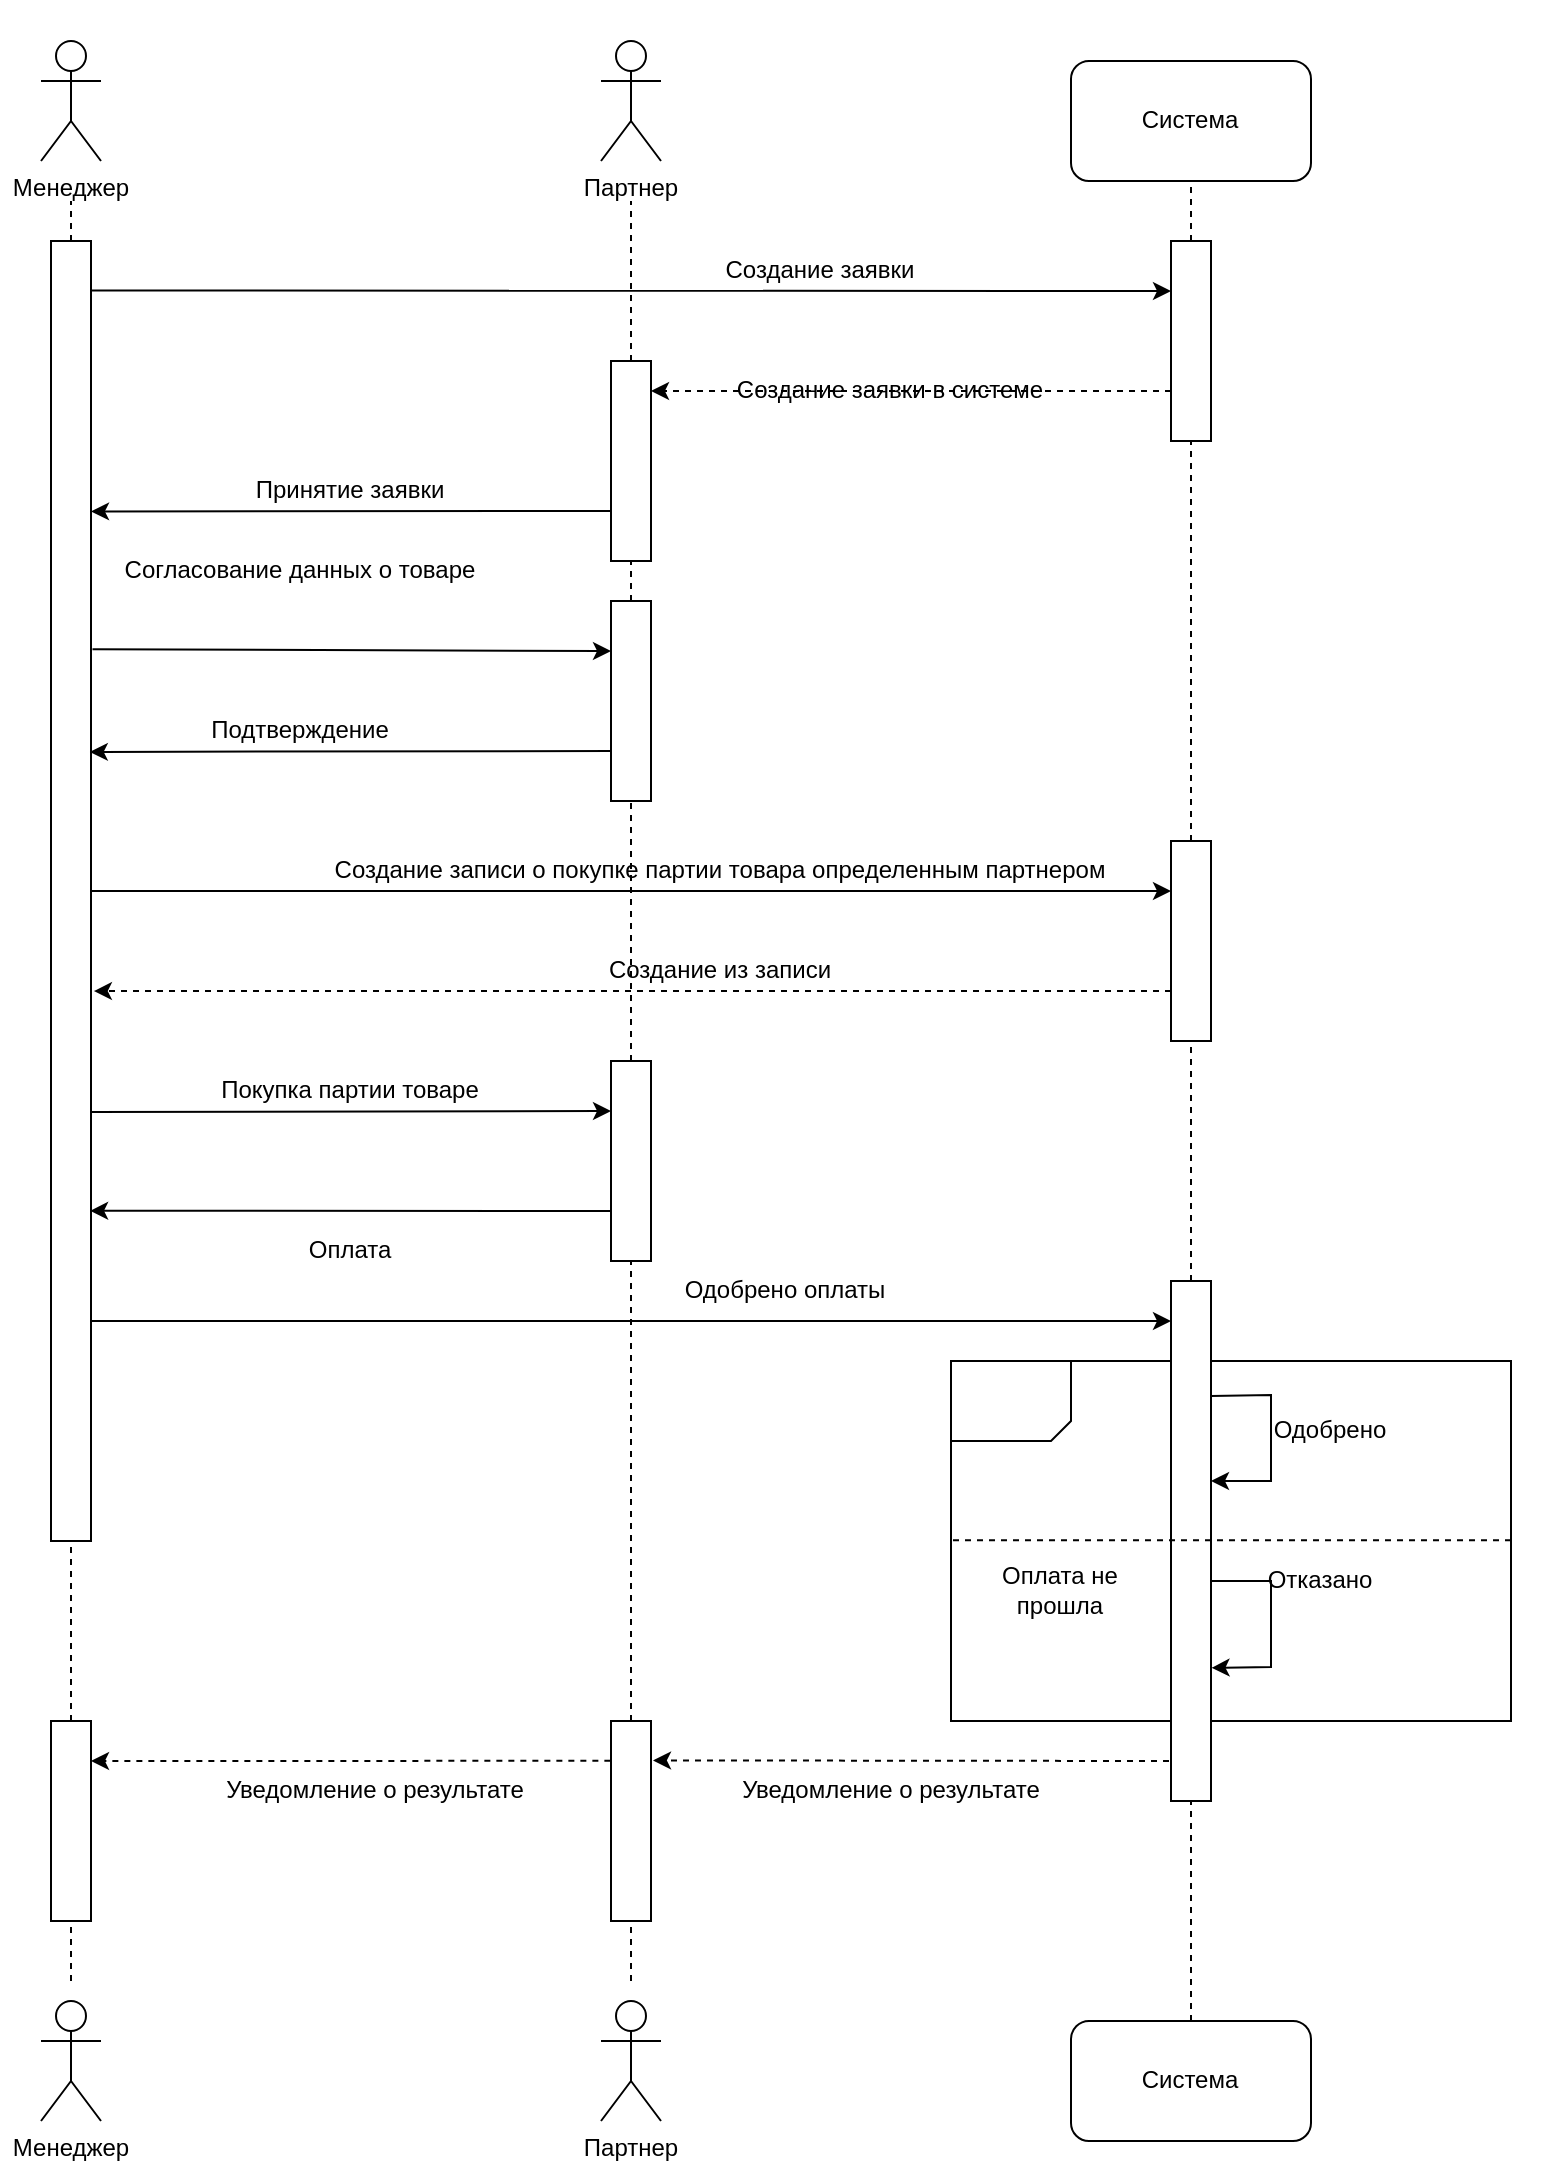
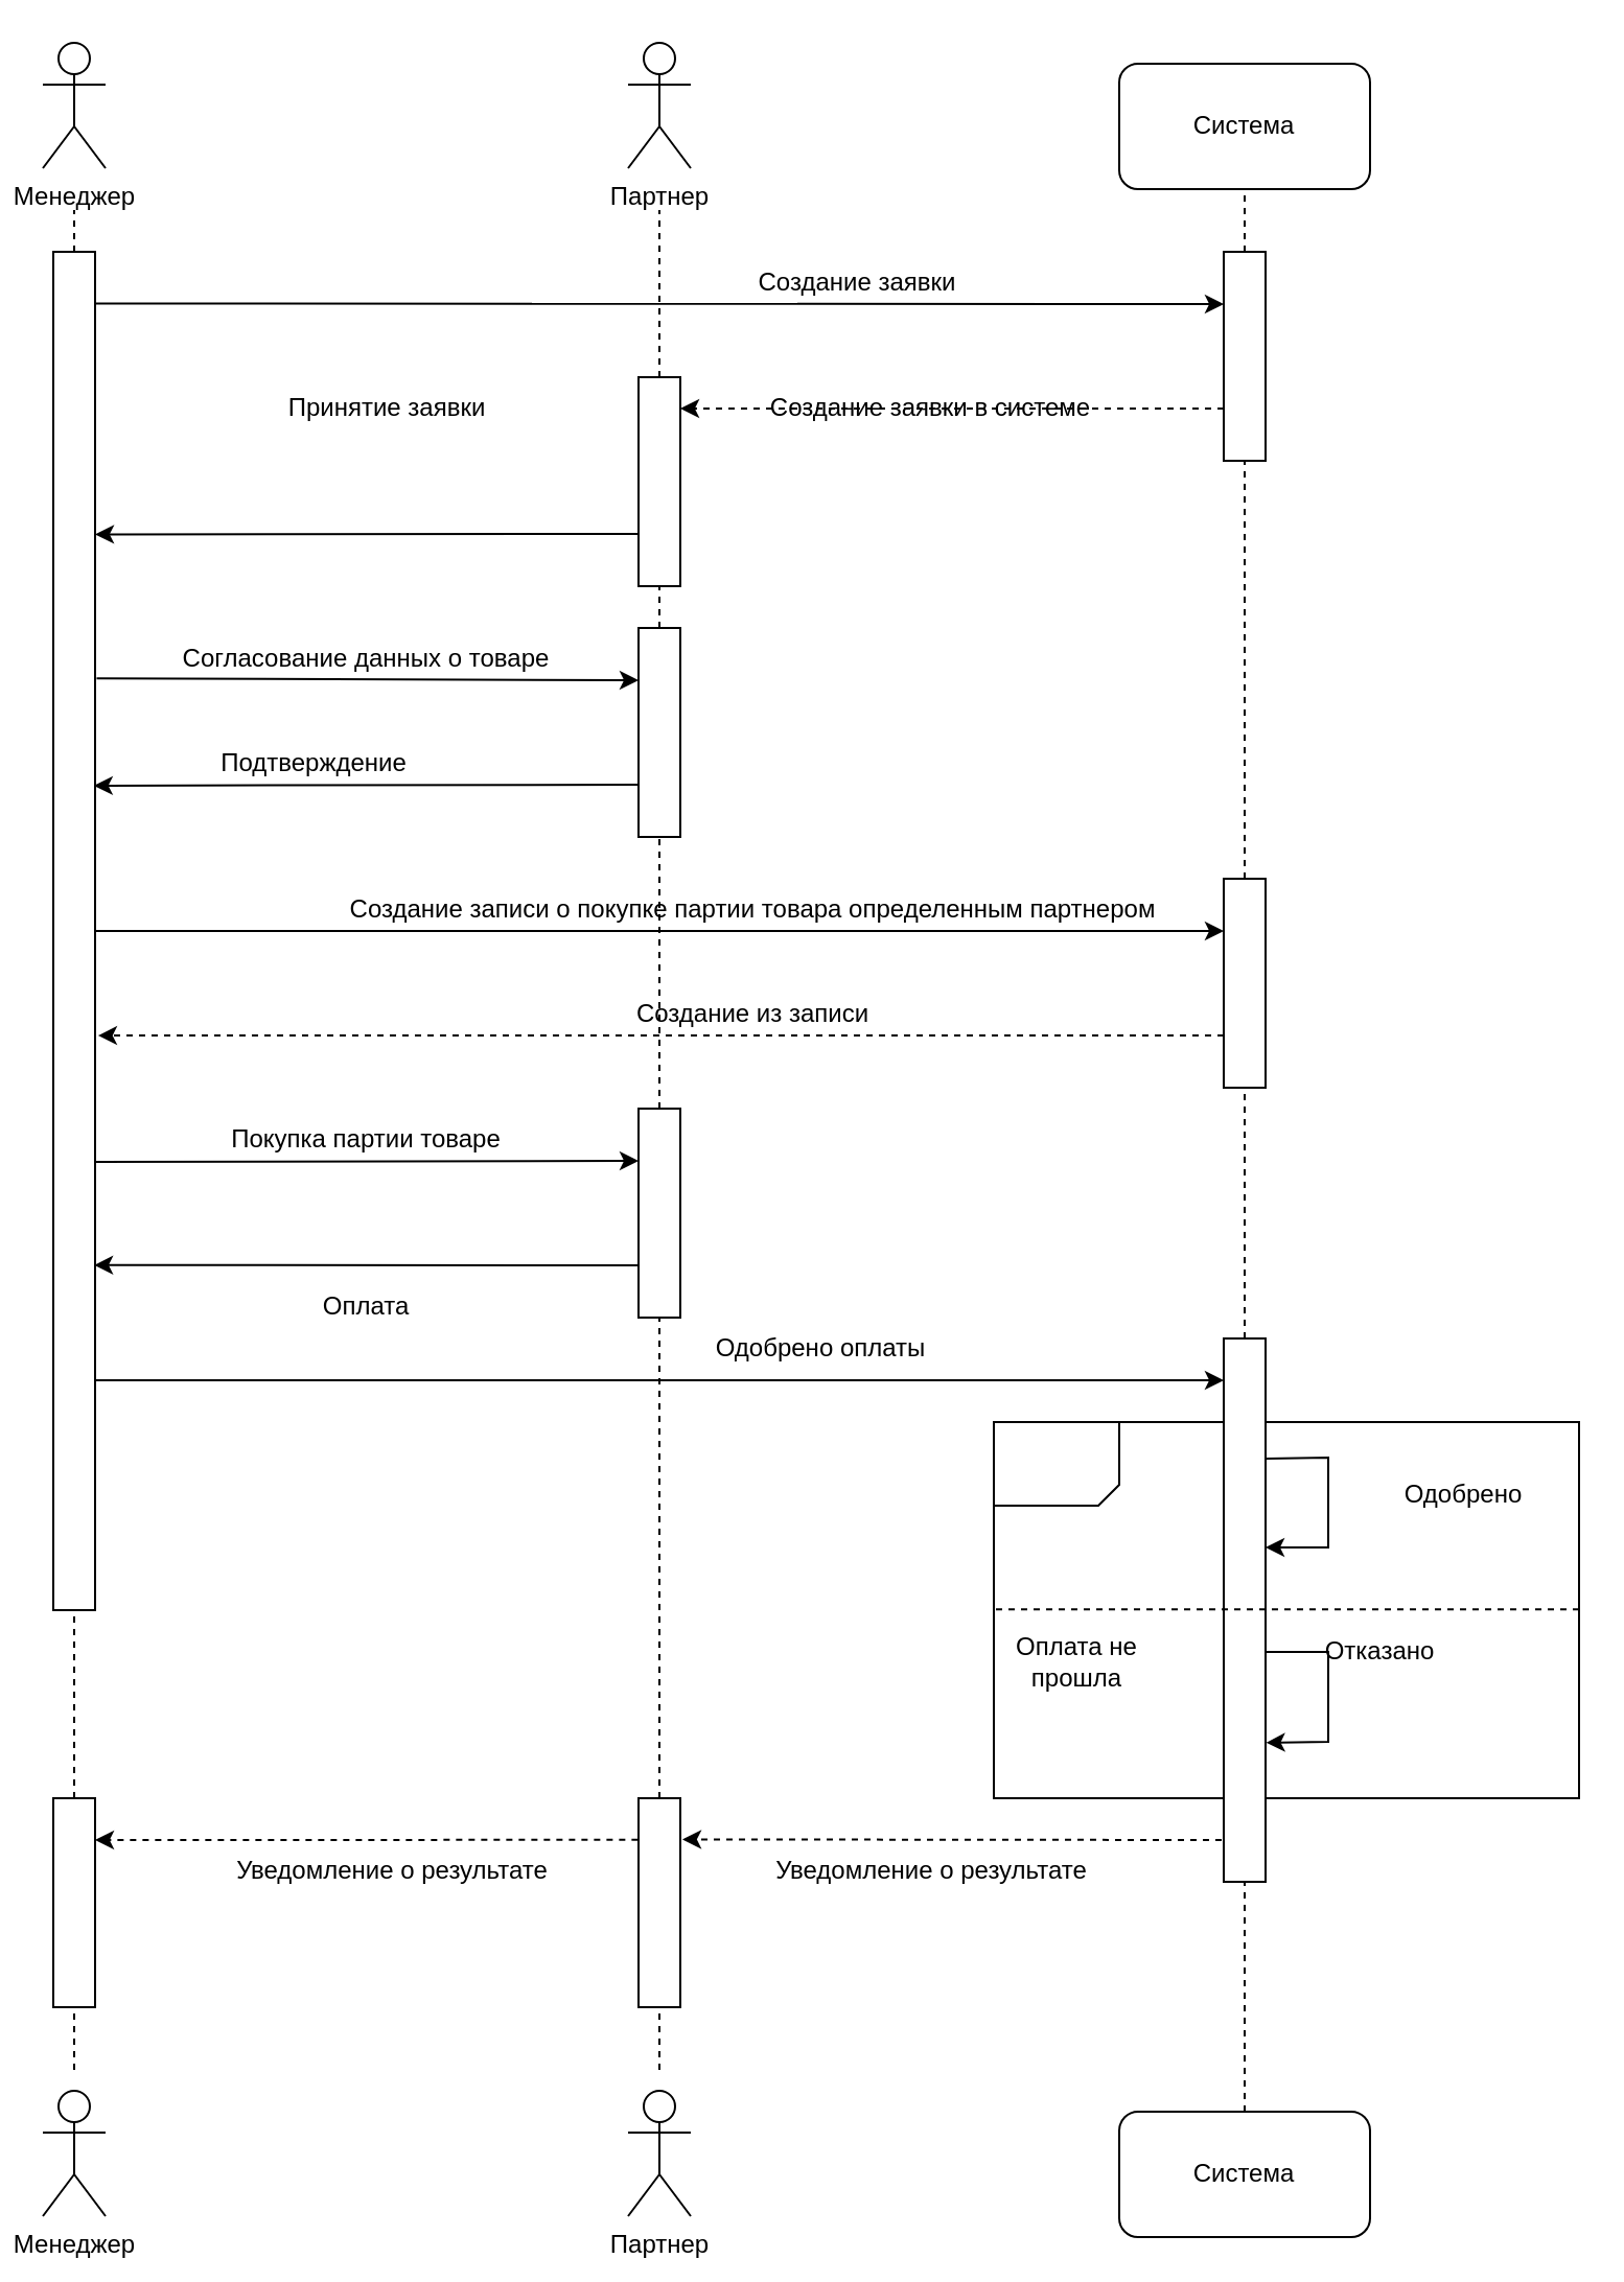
- <mxCell id="13" value="Принятие заявки" style="text;strokeColor=none;align=center;fillColor=none;html=1;verticalAlign=middle;whiteSpace=wrap;rounded=0;" vertex="1" parent="1"><mxGeometry x="85" y="230" width="180" height="30" as="geometry" /></mxCell>
+ <mxCell id="13" value="Принятие заявки" style="text;strokeColor=none;align=center;fillColor=none;html=1;verticalAlign=middle;whiteSpace=wrap;rounded=0;" vertex="1" parent="1"><mxGeometry x="95" y="180" width="180" height="30" as="geometry" /></mxCell>
- <mxCell id="16" value="Согласование данных о товаре" style="text;strokeColor=none;align=center;fillColor=none;html=1;verticalAlign=middle;whiteSpace=wrap;rounded=0;" vertex="1" parent="1"><mxGeometry x="60" y="270" width="180" height="30" as="geometry" /></mxCell>
+ <mxCell id="16" value="Согласование данных о товаре" style="text;strokeColor=none;align=center;fillColor=none;html=1;verticalAlign=middle;whiteSpace=wrap;rounded=0;" vertex="1" parent="1"><mxGeometry x="85" y="300" width="180" height="30" as="geometry" /></mxCell>
- <mxCell id="36" value="Одобрено" style="text;strokeColor=none;align=center;fillColor=none;html=1;verticalAlign=middle;whiteSpace=wrap;rounded=0;" vertex="1" parent="29"><mxGeometry x="160" y="20" width="60" height="30" as="geometry" /></mxCell>
+ <mxCell id="36" value="Одобрено" style="text;strokeColor=none;align=center;fillColor=none;html=1;verticalAlign=middle;whiteSpace=wrap;rounded=0;" vertex="1" parent="29"><mxGeometry x="195" y="20" width="60" height="30" as="geometry" /></mxCell>
- <mxCell id="34" value="Оплата не прошла" style="text;strokeColor=none;align=center;fillColor=none;html=1;verticalAlign=middle;whiteSpace=wrap;rounded=0;" vertex="1" parent="29"><mxGeometry x="15" y="100" width="80" height="30" as="geometry" /></mxCell>
+ <mxCell id="34" value="Оплата не прошла" style="text;strokeColor=none;align=center;fillColor=none;html=1;verticalAlign=middle;whiteSpace=wrap;rounded=0;" vertex="1" parent="29"><mxGeometry y="100" width="80" height="30" as="geometry" /></mxCell>
